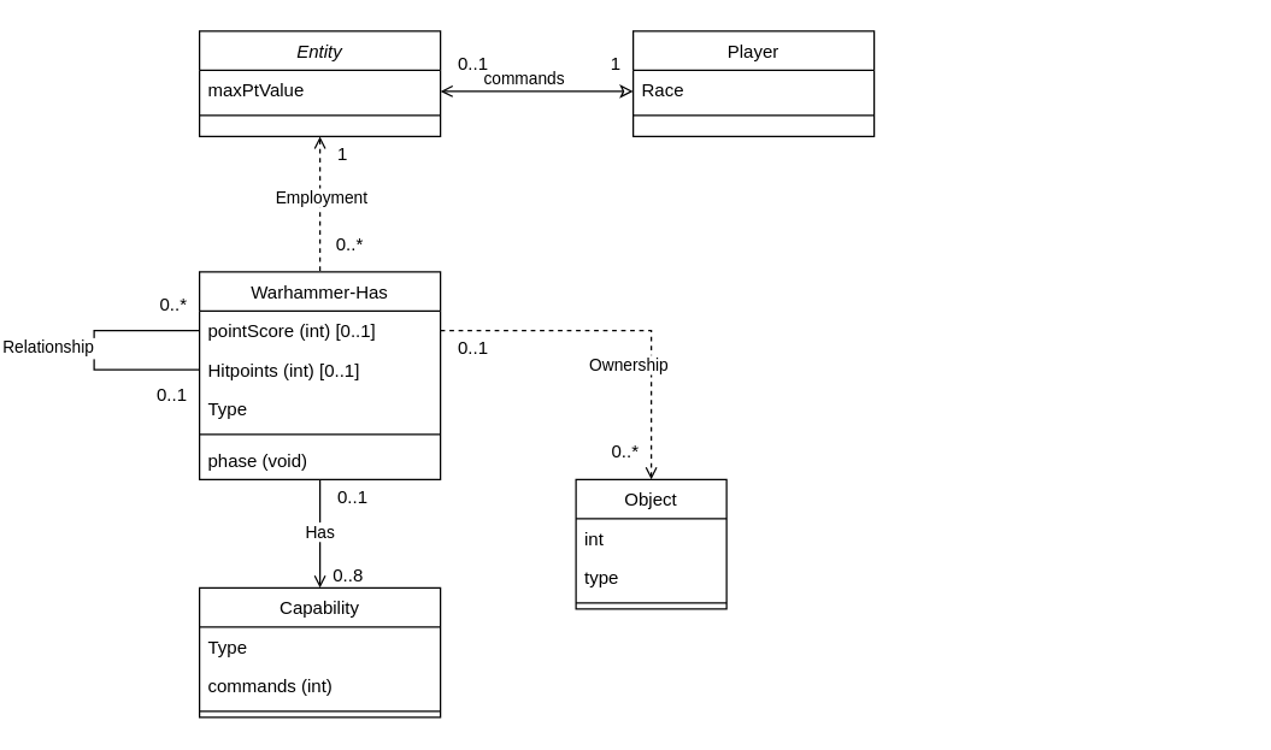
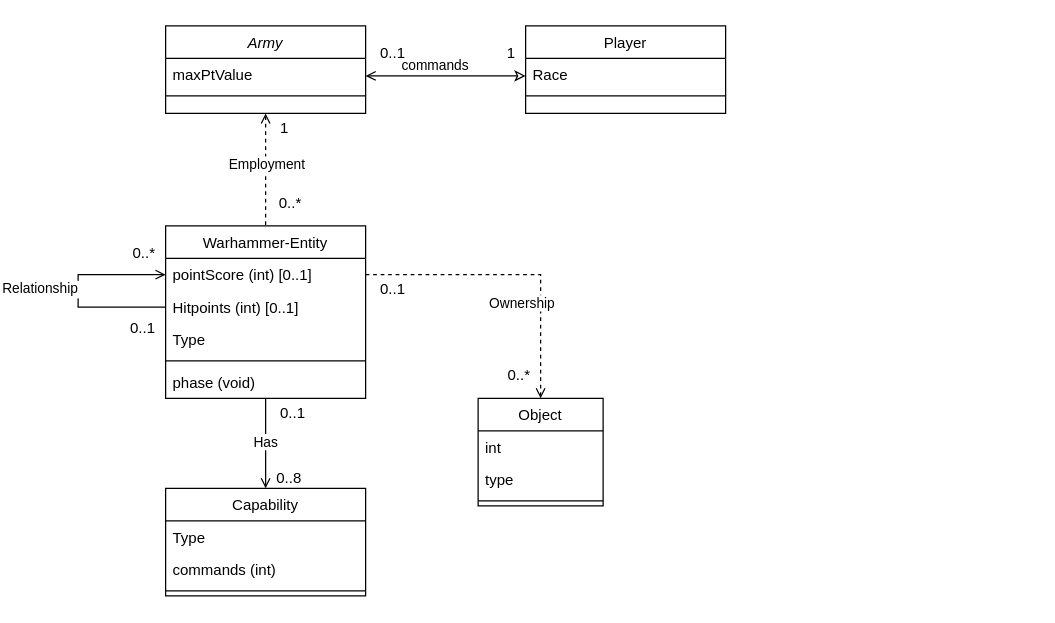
- <mxCell id="2" value="Entity" style="swimlane;fontStyle=2;align=center;verticalAlign=top;childLayout=stackLayout;horizontal=1;startSize=26;horizontalStack=0;resizeParent=1;resizeLast=0;collapsible=1;marginBottom=0;rounded=0;shadow=0;strokeWidth=1;" parent="1" vertex="1"><mxGeometry x="20" y="20" width="160" height="70" as="geometry"><mxRectangle x="230" y="140" width="160" height="26" as="alternateBounds" /></mxGeometry></mxCell>
+ <mxCell id="2" value="Army" style="swimlane;fontStyle=2;align=center;verticalAlign=top;childLayout=stackLayout;horizontal=1;startSize=26;horizontalStack=0;resizeParent=1;resizeLast=0;collapsible=1;marginBottom=0;rounded=0;shadow=0;strokeWidth=1;" parent="1" vertex="1"><mxGeometry x="20" y="20" width="160" height="70" as="geometry"><mxRectangle x="230" y="140" width="160" height="26" as="alternateBounds" /></mxGeometry></mxCell>
- <mxCell id="11" value="Warhammer-Has" style="swimlane;fontStyle=0;align=center;verticalAlign=top;childLayout=stackLayout;horizontal=1;startSize=26;horizontalStack=0;resizeParent=1;resizeLast=0;collapsible=1;marginBottom=0;rounded=0;shadow=0;strokeWidth=1;" parent="1" vertex="1"><mxGeometry x="20" y="180" width="160" height="138" as="geometry"><mxRectangle x="230" y="140" width="160" height="26" as="alternateBounds" /></mxGeometry></mxCell>
+ <mxCell id="11" value="Warhammer-Entity" style="swimlane;fontStyle=0;align=center;verticalAlign=top;childLayout=stackLayout;horizontal=1;startSize=26;horizontalStack=0;resizeParent=1;resizeLast=0;collapsible=1;marginBottom=0;rounded=0;shadow=0;strokeWidth=1;" parent="1" vertex="1"><mxGeometry x="20" y="180" width="160" height="138" as="geometry"><mxRectangle x="230" y="140" width="160" height="26" as="alternateBounds" /></mxGeometry></mxCell>
- <mxCell id="17" value="Relationship" style="endArrow=none;shadow=0;strokeWidth=1;rounded=0;endFill=1;edgeStyle=elbowEdgeStyle;elbow=vertical;exitX=0;exitY=0.5;exitDx=0;exitDy=0;entryX=0;entryY=0.5;entryDx=0;entryDy=0;" parent="11" source="13" target="12" edge="1"><mxGeometry x="0.157" y="-32" relative="1" as="geometry"><mxPoint x="-180" y="-30" as="sourcePoint" /><mxPoint x="-90" y="71" as="targetPoint" /><mxPoint x="-30" y="-21" as="offset" /><Array as="points"><mxPoint x="-70" y="50" /><mxPoint x="-90" y="10" /><mxPoint x="-20" y="-30" /><mxPoint x="-50" y="30" /><mxPoint x="-50" y="50" /><mxPoint y="110" /><mxPoint x="-110" y="-30" /><mxPoint x="-90" y="21" /><mxPoint x="120" y="-29" /><mxPoint x="190" y="1" /><mxPoint x="230" y="-9" /><mxPoint x="350" y="-49" /><mxPoint x="340" y="-20" /></Array></mxGeometry></mxCell>
+ <mxCell id="17" value="Relationship" style="endArrow=open;shadow=0;strokeWidth=1;rounded=0;endFill=1;edgeStyle=elbowEdgeStyle;elbow=vertical;exitX=0;exitY=0.5;exitDx=0;exitDy=0;entryX=0;entryY=0.5;entryDx=0;entryDy=0;" parent="11" source="13" target="12" edge="1"><mxGeometry x="0.157" y="-32" relative="1" as="geometry"><mxPoint x="-180" y="-30" as="sourcePoint" /><mxPoint x="-90" y="71" as="targetPoint" /><mxPoint x="-30" y="-21" as="offset" /><Array as="points"><mxPoint x="-70" y="50" /><mxPoint x="-90" y="10" /><mxPoint x="-20" y="-30" /><mxPoint x="-50" y="30" /><mxPoint x="-50" y="50" /><mxPoint y="110" /><mxPoint x="-110" y="-30" /><mxPoint x="-90" y="21" /><mxPoint x="120" y="-29" /><mxPoint x="190" y="1" /><mxPoint x="230" y="-9" /><mxPoint x="350" y="-49" /><mxPoint x="340" y="-20" /></Array></mxGeometry></mxCell>
